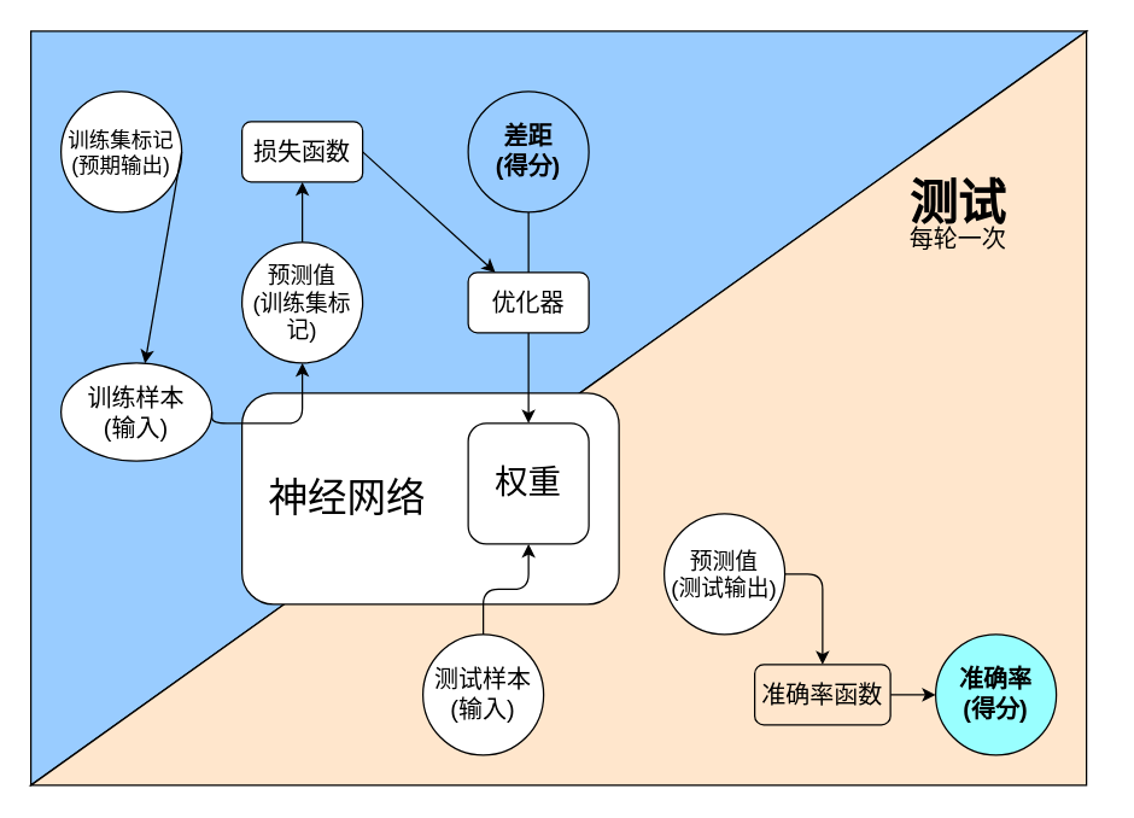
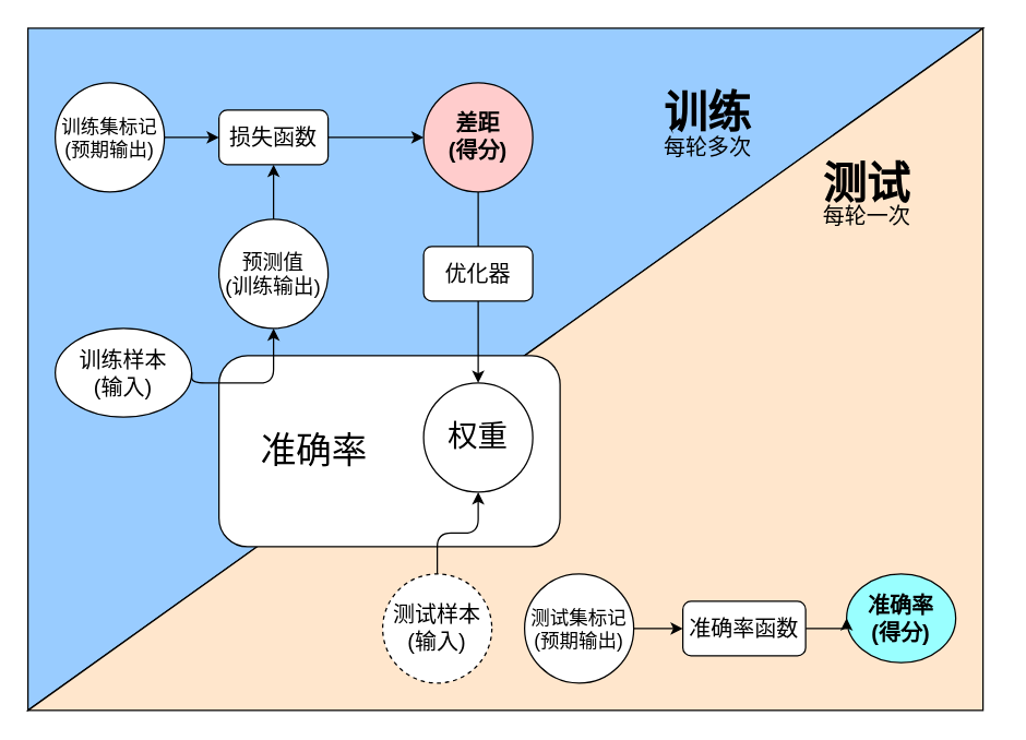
+ <mxCell id="29" value="&lt;h1 style=&quot;line-height: 10%&quot;&gt;训练&lt;/h1&gt;&lt;p style=&quot;line-height: 20%&quot;&gt;每轮多次&lt;/p&gt;" style="text;html=1;strokeColor=none;fillColor=none;spacing=5;spacingTop=-20;whiteSpace=wrap;overflow=hidden;rounded=0;fontSize=16;align=center;" vertex="1" parent="1"><mxGeometry x="440" y="70" width="157" height="50" as="geometry" /></mxCell>
- <mxCell id="10" value="差距&lt;br style=&quot;font-size: 16px&quot;&gt;(得分)" style="ellipse;whiteSpace=wrap;html=1;aspect=fixed;fontSize=16;fillColor=#99ccff;fontStyle=1;" vertex="1" parent="1"><mxGeometry x="310" y="60" width="80" height="80" as="geometry" /></mxCell>
+ <mxCell id="10" value="差距&lt;br style=&quot;font-size: 16px&quot;&gt;(得分)" style="ellipse;whiteSpace=wrap;html=1;aspect=fixed;fontSize=16;fillColor=#FFCCCC;fontStyle=1" vertex="1" parent="1"><mxGeometry x="310" y="60" width="80" height="80" as="geometry" /></mxCell>
- <mxCell id="8" style="edgeStyle=none;rounded=0;orthogonalLoop=1;jettySize=auto;html=1;exitX=1;exitY=0.5;exitDx=0;exitDy=0;" edge="1" parent="1" source="21" target="24"><mxGeometry relative="1" as="geometry" /></mxCell>
+ <mxCell id="8" style="edgeStyle=none;rounded=0;orthogonalLoop=1;jettySize=auto;html=1;exitX=1;exitY=0.5;exitDx=0;exitDy=0;entryX=0;entryY=0.5;entryDx=0;entryDy=0;" edge="1" parent="1" source="21" target="10"><mxGeometry relative="1" as="geometry" /></mxCell>
- <mxCell id="22" style="edgeStyle=none;rounded=0;orthogonalLoop=1;jettySize=auto;html=1;exitX=1;exitY=0.5;exitDx=0;exitDy=0;" edge="1" parent="1" source="9" target="5"><mxGeometry relative="1" as="geometry"><mxPoint x="120" y="80" as="sourcePoint" /><mxPoint x="280" y="80" as="targetPoint" /></mxGeometry></mxCell>
+ <mxCell id="22" style="edgeStyle=none;rounded=0;orthogonalLoop=1;jettySize=auto;html=1;exitX=1;exitY=0.5;exitDx=0;exitDy=0;entryX=0;entryY=0.5;entryDx=0;entryDy=0;" edge="1" parent="1" source="9" target="21"><mxGeometry relative="1" as="geometry"><mxPoint x="120" y="80" as="sourcePoint" /><mxPoint x="280" y="80" as="targetPoint" /></mxGeometry></mxCell>
- <mxCell id="7" value="预测值&lt;br style=&quot;font-size: 15px;&quot;&gt;(训练集标记)" style="ellipse;whiteSpace=wrap;html=1;aspect=fixed;fontSize=15;" vertex="1" parent="1"><mxGeometry x="160" y="160" width="80" height="80" as="geometry" /></mxCell>
+ <mxCell id="7" value="预测值&lt;br style=&quot;font-size: 15px;&quot;&gt;(训练输出)" style="ellipse;whiteSpace=wrap;html=1;aspect=fixed;fontSize=15;" vertex="1" parent="1"><mxGeometry x="160" y="160" width="80" height="80" as="geometry" /></mxCell>
- <mxCell id="11" value="权重" style="whiteSpace=wrap;html=1;aspect=fixed;fontSize=22;rounded=1;" vertex="1" parent="1"><mxGeometry x="310" y="280" width="80" height="80" as="geometry" /></mxCell>
+ <mxCell id="11" value="权重" style="ellipse;whiteSpace=wrap;html=1;aspect=fixed;fontSize=22;" vertex="1" parent="1"><mxGeometry x="310" y="280" width="80" height="80" as="geometry" /></mxCell>
- <mxCell id="13" value="神经网络" style="text;html=1;strokeColor=none;fillColor=none;align=center;verticalAlign=middle;whiteSpace=wrap;rounded=0;fontSize=26;" vertex="1" parent="1"><mxGeometry x="170" y="320" width="120" height="20" as="geometry" /></mxCell>
+ <mxCell id="13" value="准确率" style="text;html=1;strokeColor=none;fillColor=none;align=center;verticalAlign=middle;whiteSpace=wrap;rounded=0;fontSize=26;" vertex="1" parent="1"><mxGeometry x="170" y="320" width="120" height="20" as="geometry" /></mxCell>
- <mxCell id="19" value="预测值&lt;br style=&quot;font-size: 15px;&quot;&gt;(测试输出)" style="ellipse;whiteSpace=wrap;html=1;aspect=fixed;fontSize=15;" vertex="1" parent="1"><mxGeometry x="440" y="340" width="80" height="80" as="geometry" /></mxCell>
- <mxCell id="28" value="" style="endArrow=classic;html=1;exitX=1;exitY=0.5;exitDx=0;exitDy=0;entryX=0.5;entryY=0;entryDx=0;entryDy=0;edgeStyle=orthogonalEdgeStyle;" edge="1" parent="1" source="19" target="27"><mxGeometry width="50" height="50" relative="1" as="geometry"><mxPoint x="40" y="570" as="sourcePoint" /><mxPoint x="90" y="520" as="targetPoint" /></mxGeometry></mxCell>
- <mxCell id="15" value="测试样本&lt;br style=&quot;font-size: 16px;&quot;&gt;(输入)" style="ellipse;whiteSpace=wrap;html=1;aspect=fixed;fontSize=16;" vertex="1" parent="1"><mxGeometry x="280" y="420" width="80" height="80" as="geometry" /></mxCell>
+ <mxCell id="15" value="测试样本&lt;br style=&quot;font-size: 16px;&quot;&gt;(输入)" style="ellipse;whiteSpace=wrap;html=1;aspect=fixed;fontSize=16;dashed=1;" vertex="1" parent="1"><mxGeometry x="280" y="420" width="80" height="80" as="geometry" /></mxCell>
+ <mxCell id="17" value="测试集标记&lt;br style=&quot;font-size: 14px;&quot;&gt;(预期输出)" style="ellipse;whiteSpace=wrap;html=1;aspect=fixed;fontSize=14;" vertex="1" parent="1"><mxGeometry x="384" y="420" width="80" height="80" as="geometry" /></mxCell>
+ <mxCell id="16" style="edgeStyle=orthogonalEdgeStyle;rounded=0;orthogonalLoop=1;jettySize=auto;html=1;exitX=1;exitY=0.5;exitDx=0;exitDy=0;entryX=0;entryY=0.5;entryDx=0;entryDy=0;" edge="1" parent="1" source="17" target="27"><mxGeometry relative="1" as="geometry" /></mxCell>
- <mxCell id="27" value="准确率函数" style="rounded=1;whiteSpace=wrap;html=1;fillColor=#ffe6cc;fontSize=16;" vertex="1" parent="1"><mxGeometry x="500" y="440" width="90" height="40" as="geometry" /></mxCell>
+ <mxCell id="27" value="准确率函数" style="rounded=1;whiteSpace=wrap;html=1;fillColor=#FFFFFF;fontSize=16;" vertex="1" parent="1"><mxGeometry x="500" y="440" width="90" height="40" as="geometry" /></mxCell>
- <mxCell id="20" value="准确率&lt;br style=&quot;font-size: 16px&quot;&gt;(得分)" style="ellipse;whiteSpace=wrap;html=1;aspect=fixed;fontSize=16;fillColor=#99FFFF;fontStyle=1" vertex="1" parent="1"><mxGeometry x="620" y="420" width="80" height="80" as="geometry" /></mxCell>
+ <mxCell id="20" value="准确率&lt;br style=&quot;font-size: 16px&quot;&gt;(得分)" style="ellipse;whiteSpace=wrap;html=1;aspect=fixed;fontSize=16;fillColor=#99FFFF;fontStyle=1" vertex="1" parent="1"><mxGeometry x="620" y="420" width="80" height="65" as="geometry" /></mxCell>
